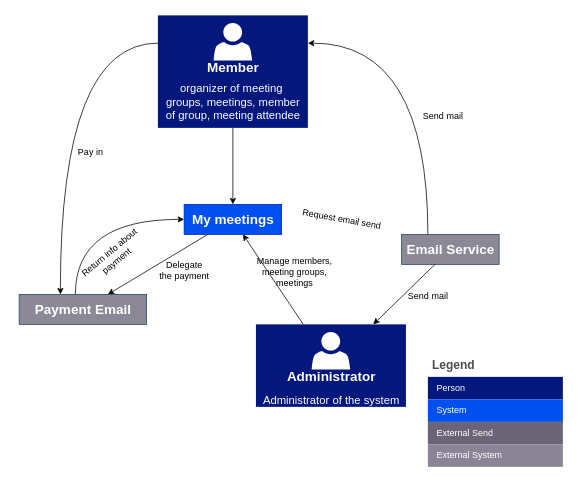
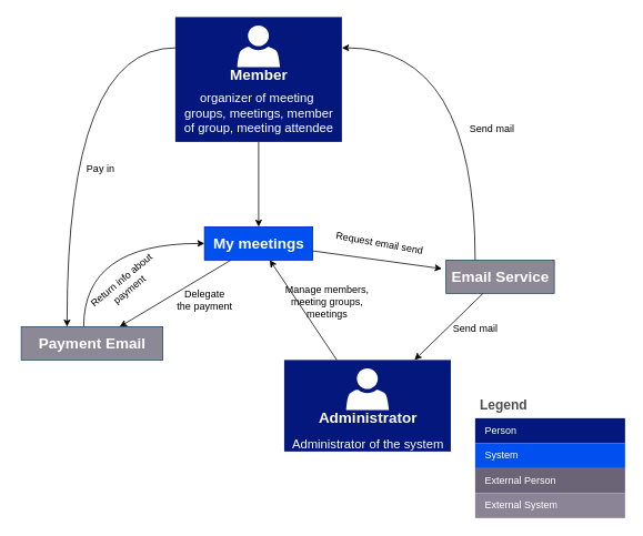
+ <mxCell id="13" style="rounded=0;orthogonalLoop=1;jettySize=auto;html=1;" edge="1" parent="1" source="15" target="19"><mxGeometry relative="1" as="geometry" /></mxCell>
- <mxCell id="29" value="External Send" style="shape=partialRectangle;html=1;whiteSpace=wrap;connectable=0;strokeColor=inherit;overflow=hidden;fillColor=#6b6477;top=0;left=0;bottom=0;right=0;pointerEvents=1;fontSize=12;align=left;fontColor=#FFFFFF;gradientColor=none;spacingLeft=10;spacingRight=4;" vertex="1" parent="28"><mxGeometry width="180" height="30" as="geometry"><mxRectangle width="180" height="30" as="alternateBounds" /></mxGeometry></mxCell>
+ <mxCell id="29" value="External Person" style="shape=partialRectangle;html=1;whiteSpace=wrap;connectable=0;strokeColor=inherit;overflow=hidden;fillColor=#6b6477;top=0;left=0;bottom=0;right=0;pointerEvents=1;fontSize=12;align=left;fontColor=#FFFFFF;gradientColor=none;spacingLeft=10;spacingRight=4;" vertex="1" parent="28"><mxGeometry width="180" height="30" as="geometry"><mxRectangle width="180" height="30" as="alternateBounds" /></mxGeometry></mxCell>
